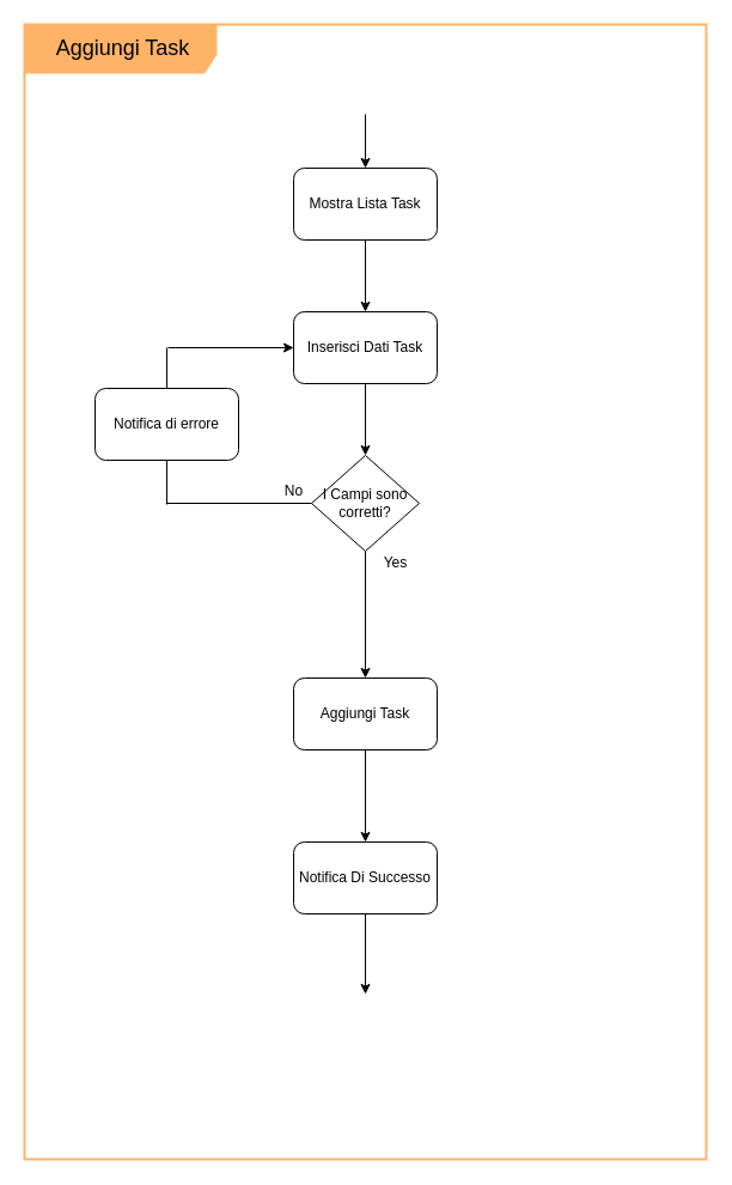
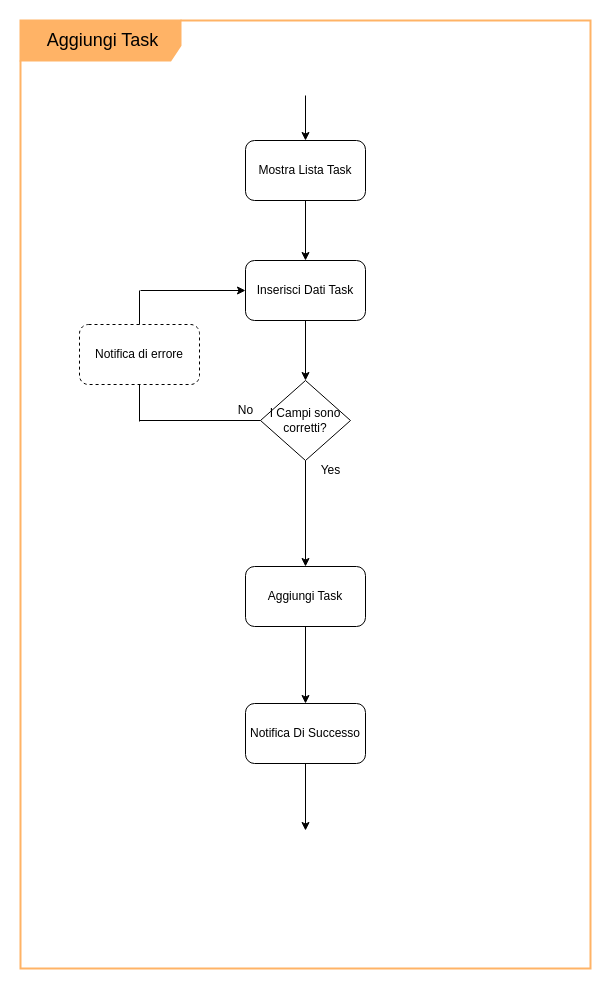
- <mxCell id="20" value="Notifica di errore" style="rounded=1;whiteSpace=wrap;html=1;" vertex="1" parent="1"><mxGeometry x="79" y="324" width="120" height="60" as="geometry" /></mxCell>
+ <mxCell id="20" value="Notifica di errore" style="rounded=1;whiteSpace=wrap;html=1;dashed=1;" vertex="1" parent="1"><mxGeometry x="79" y="324" width="120" height="60" as="geometry" /></mxCell>
